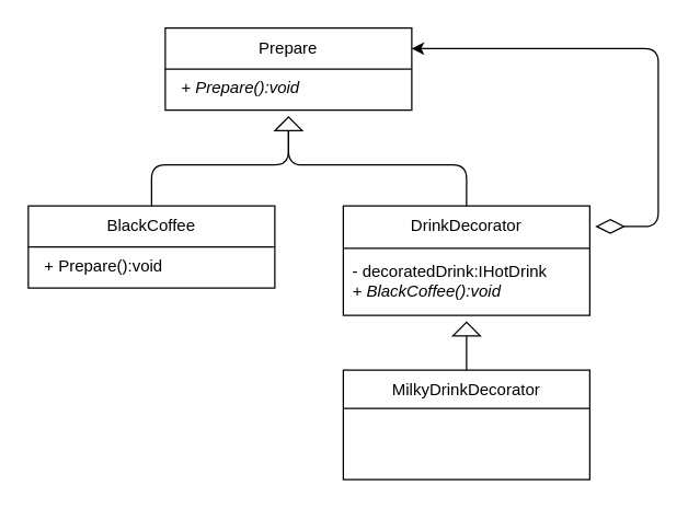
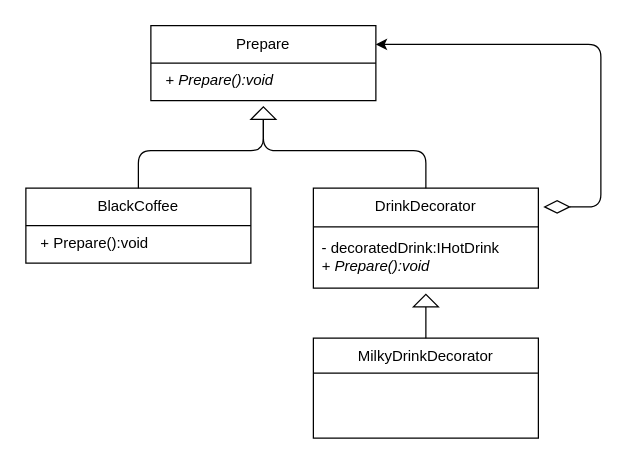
- <mxCell id="17" value="- decoratedDrink:IHotDrink&lt;br&gt;&lt;i&gt;+ BlackCoffee():void&lt;/i&gt;&lt;br&gt;" style="text;html=1;strokeColor=none;fillColor=none;align=left;verticalAlign=middle;whiteSpace=wrap;rounded=0;" vertex="1" parent="1"><mxGeometry x="255" y="180" width="175" height="50" as="geometry" /></mxCell>
+ <mxCell id="17" value="- decoratedDrink:IHotDrink&lt;br&gt;&lt;i&gt;+ Prepare():void&lt;/i&gt;&lt;br&gt;" style="text;html=1;strokeColor=none;fillColor=none;align=left;verticalAlign=middle;whiteSpace=wrap;rounded=0;" vertex="1" parent="1"><mxGeometry x="255" y="180" width="175" height="50" as="geometry" /></mxCell>
